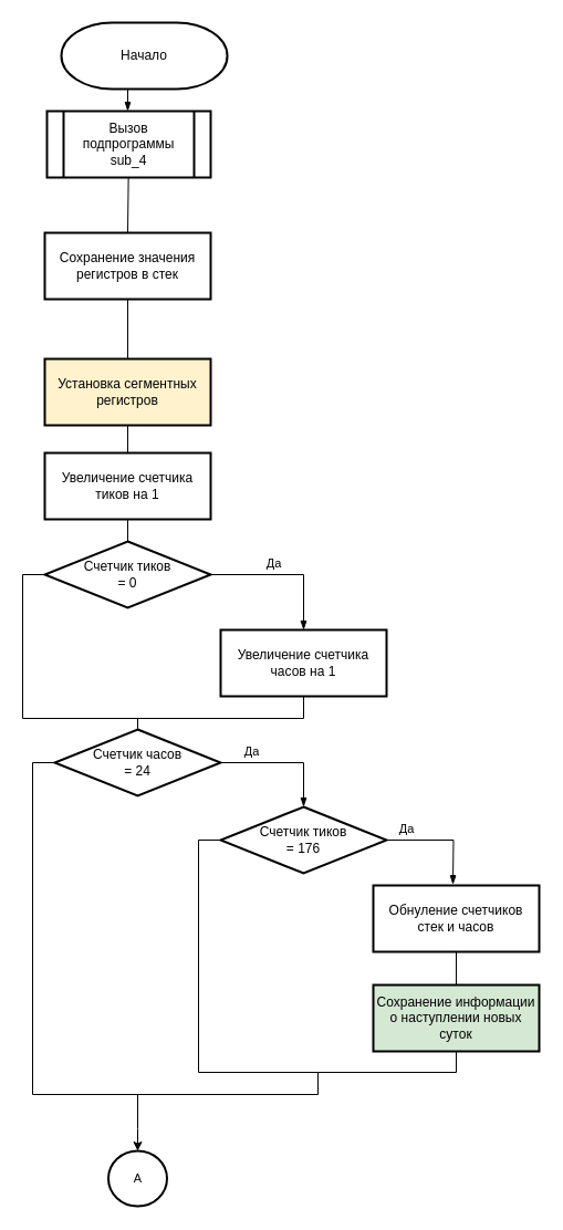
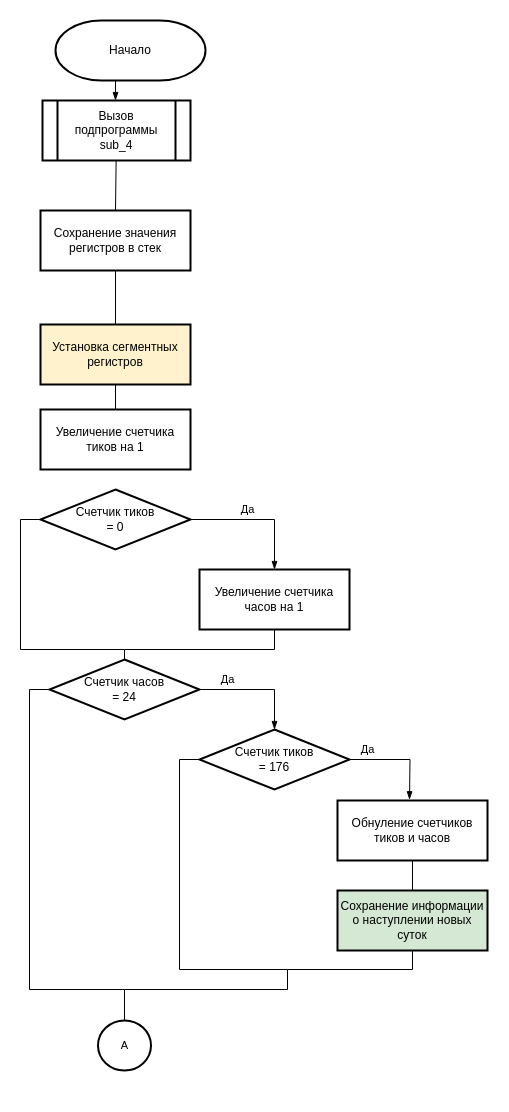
- <mxCell id="9" style="edgeStyle=orthogonalEdgeStyle;rounded=0;orthogonalLoop=1;jettySize=auto;html=1;exitX=0.5;exitY=1;exitDx=0;exitDy=0;entryX=0.5;entryY=0;entryDx=0;entryDy=0;entryPerimeter=0;endArrow=none;endFill=0;fontSize=11;" parent="1" source="10" target="13" edge="1"><mxGeometry relative="1" as="geometry" /></mxCell>
- <mxCell id="8" value="Обнуление счетчиков&lt;br&gt;стек и часов" style="rounded=0;whiteSpace=wrap;html=1;absoluteArcSize=1;arcSize=14;strokeWidth=2;" parent="1" vertex="1"><mxGeometry x="337" y="800" width="150" height="60" as="geometry" /></mxCell>
+ <mxCell id="8" value="Обнуление счетчиков&lt;br&gt;тиков и часов" style="rounded=0;whiteSpace=wrap;html=1;absoluteArcSize=1;arcSize=14;strokeWidth=2;" parent="1" vertex="1"><mxGeometry x="337" y="800" width="150" height="60" as="geometry" /></mxCell>
- <mxCell id="24" value="A" style="strokeWidth=2;html=1;shape=mxgraph.flowchart.start_2;whiteSpace=wrap;rounded=1;fontSize=11;" parent="1" vertex="1"><mxGeometry x="97.5" y="1040" width="53" height="50" as="geometry" /></mxCell>
+ <mxCell id="24" value="A" style="strokeWidth=2;html=1;shape=mxgraph.flowchart.start_2;whiteSpace=wrap;rounded=1;fontSize=11;" parent="1" vertex="1"><mxGeometry x="97.5" y="1020" width="53" height="50" as="geometry" /></mxCell>
